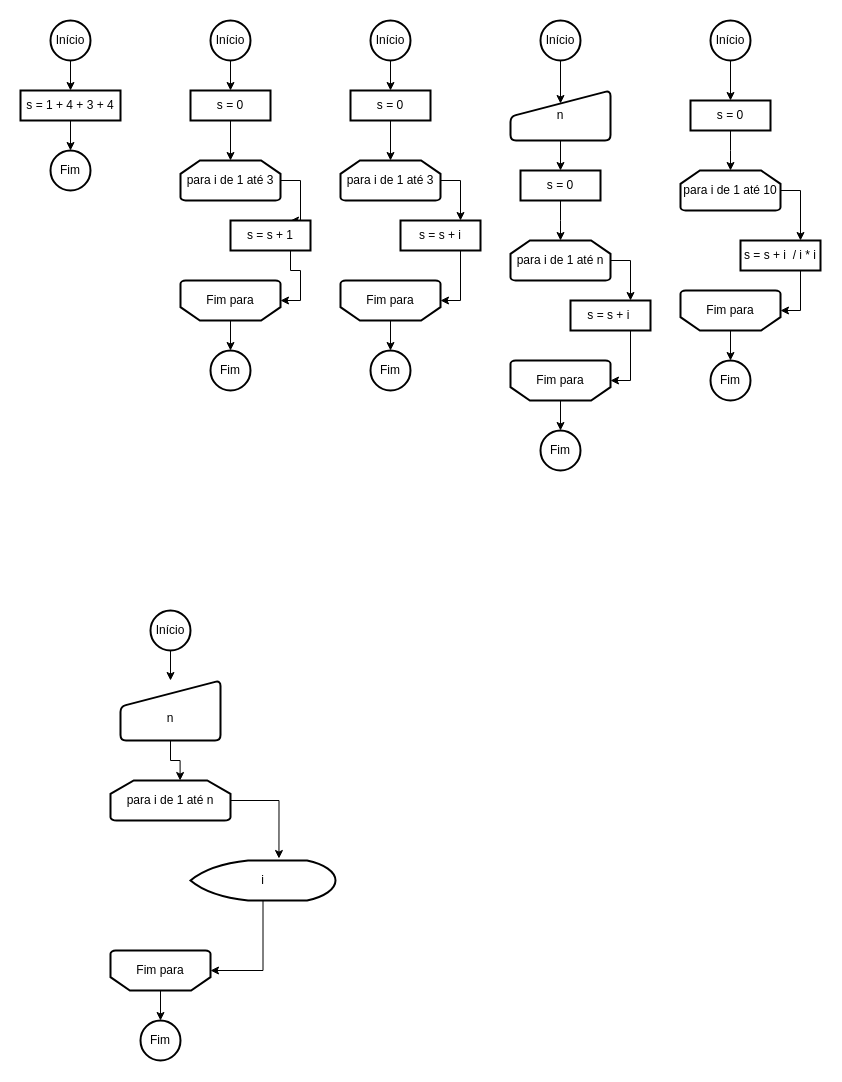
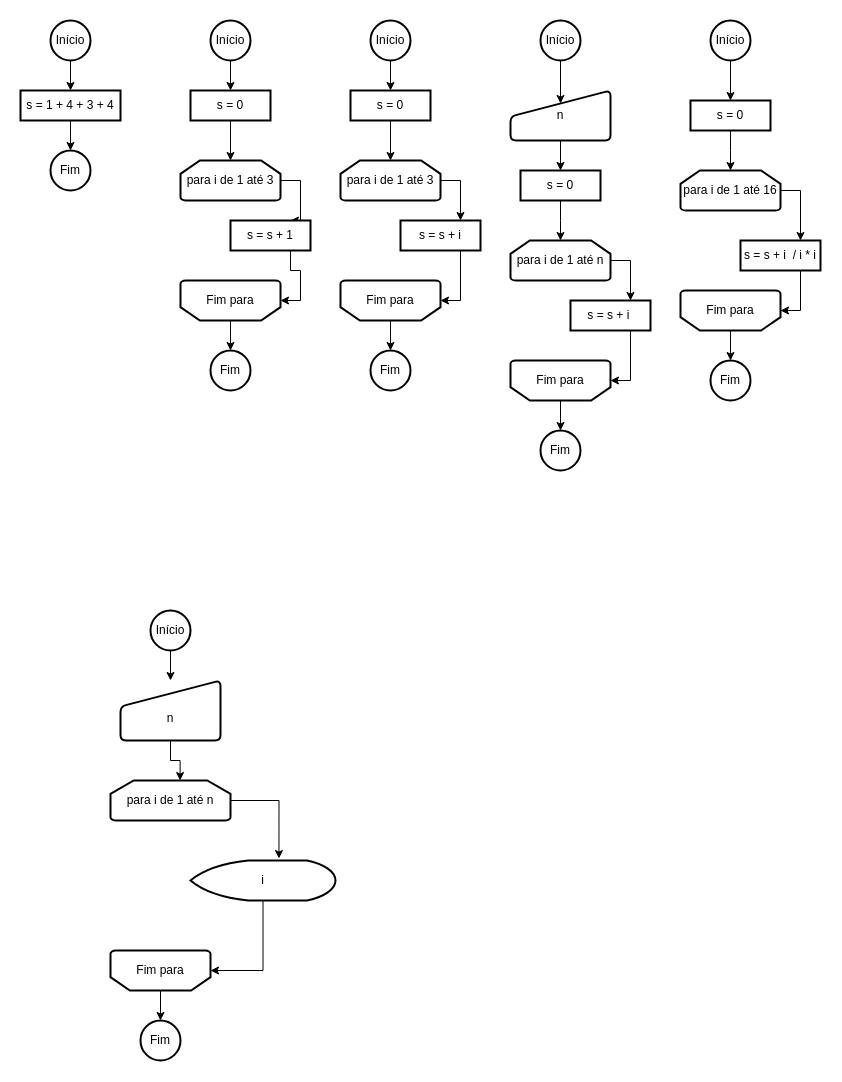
- <mxCell id="50" value="para i de 1 até 10" style="strokeWidth=2;html=1;shape=mxgraph.flowchart.loop_limit;whiteSpace=wrap;" parent="1" vertex="1"><mxGeometry x="680" y="170" width="100" height="40" as="geometry" /></mxCell>
+ <mxCell id="50" value="para i de 1 até 16" style="strokeWidth=2;html=1;shape=mxgraph.flowchart.loop_limit;whiteSpace=wrap;" parent="1" vertex="1"><mxGeometry x="680" y="170" width="100" height="40" as="geometry" /></mxCell>
